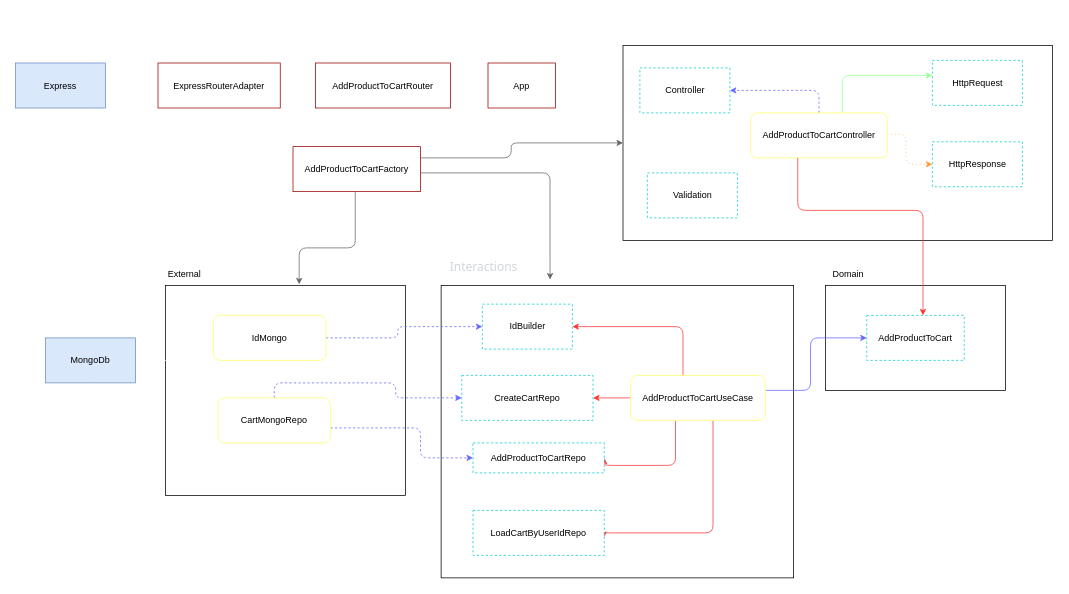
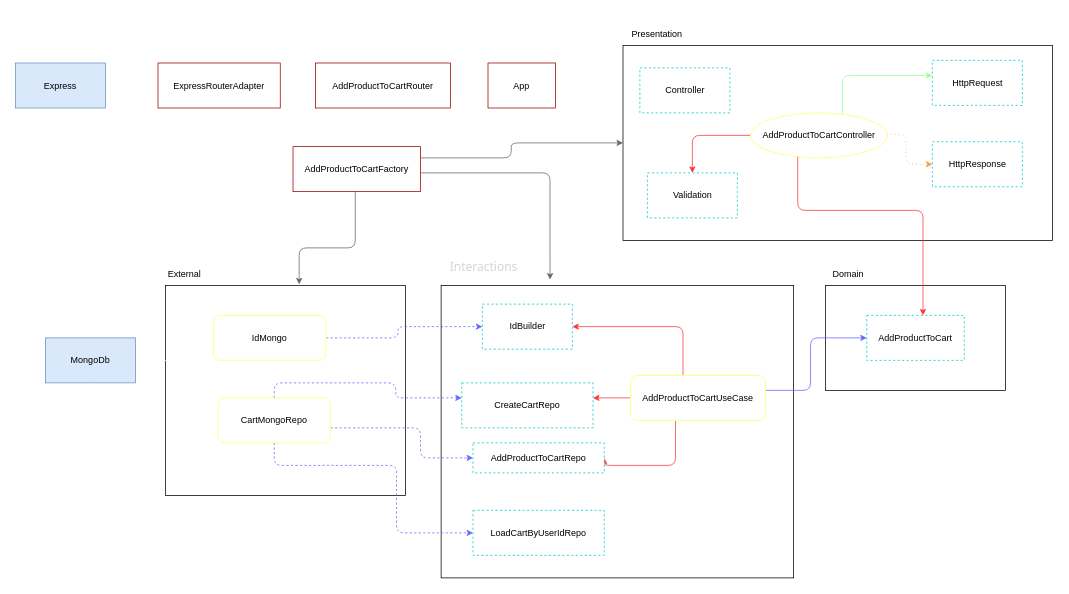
+ <mxCell id="8" value="Presentation" style="text;html=1;strokeColor=none;fillColor=none;align=center;verticalAlign=middle;whiteSpace=wrap;rounded=0;" vertex="1" parent="1"><mxGeometry x="830" y="30" width="90.5" height="30" as="geometry" /></mxCell>
- <mxCell id="6" style="edgeStyle=orthogonalEdgeStyle;html=1;entryX=1;entryY=0.5;entryDx=0;entryDy=0;strokeColor=#6666FF;fillColor=#a20025;dashed=1;" edge="1" parent="1" source="7" target="9"><mxGeometry relative="1" as="geometry"><Array as="points"><mxPoint x="1091" y="120" /></Array></mxGeometry></mxCell>
+ <mxCell id="5" style="edgeStyle=orthogonalEdgeStyle;html=1;entryX=0.5;entryY=0;entryDx=0;entryDy=0;strokeColor=#ff3333;" edge="1" parent="1" source="7" target="12"><mxGeometry relative="1" as="geometry" /></mxCell>
- <mxCell id="7" value="AddProductToCartController" style="rounded=1;whiteSpace=wrap;html=1;strokeColor=#FFFF66;" vertex="1" parent="1"><mxGeometry x="1000" y="150" width="182.5" height="60" as="geometry" /></mxCell>
+ <mxCell id="7" value="AddProductToCartController" style="ellipse;whiteSpace=wrap;html=1;strokeColor=#FFFF66;" vertex="1" parent="1"><mxGeometry x="1000" y="150" width="182.5" height="60" as="geometry" /></mxCell>
- <mxCell id="25" value="CreateCartRepo" style="rounded=0;whiteSpace=wrap;html=1;strokeColor=#00CCCC;dashed=1;" vertex="1" parent="1"><mxGeometry x="615" y="500" width="175" height="60" as="geometry" /></mxCell>
+ <mxCell id="25" value="CreateCartRepo" style="rounded=0;whiteSpace=wrap;html=1;strokeColor=#00CCCC;dashed=1;" vertex="1" parent="1"><mxGeometry x="615" y="510" width="175" height="60" as="geometry" /></mxCell>
+ <mxCell id="35" style="edgeStyle=orthogonalEdgeStyle;html=1;entryX=0;entryY=0.5;entryDx=0;entryDy=0;strokeColor=#6666FF;fillColor=#a20025;dashed=1;" edge="1" parent="1" source="37" target="51"><mxGeometry relative="1" as="geometry"><Array as="points"><mxPoint x="365" y="620" /><mxPoint x="528" y="620" /><mxPoint x="528" y="710" /></Array></mxGeometry></mxCell>
- <mxCell id="21" style="edgeStyle=orthogonalEdgeStyle;html=1;entryX=0.996;entryY=0.613;entryDx=0;entryDy=0;entryPerimeter=0;strokeColor=#FF3333;" edge="1" parent="1" source="23" target="51"><mxGeometry relative="1" as="geometry"><Array as="points"><mxPoint x="950" y="710" /><mxPoint x="804" y="710" /></Array></mxGeometry></mxCell>
